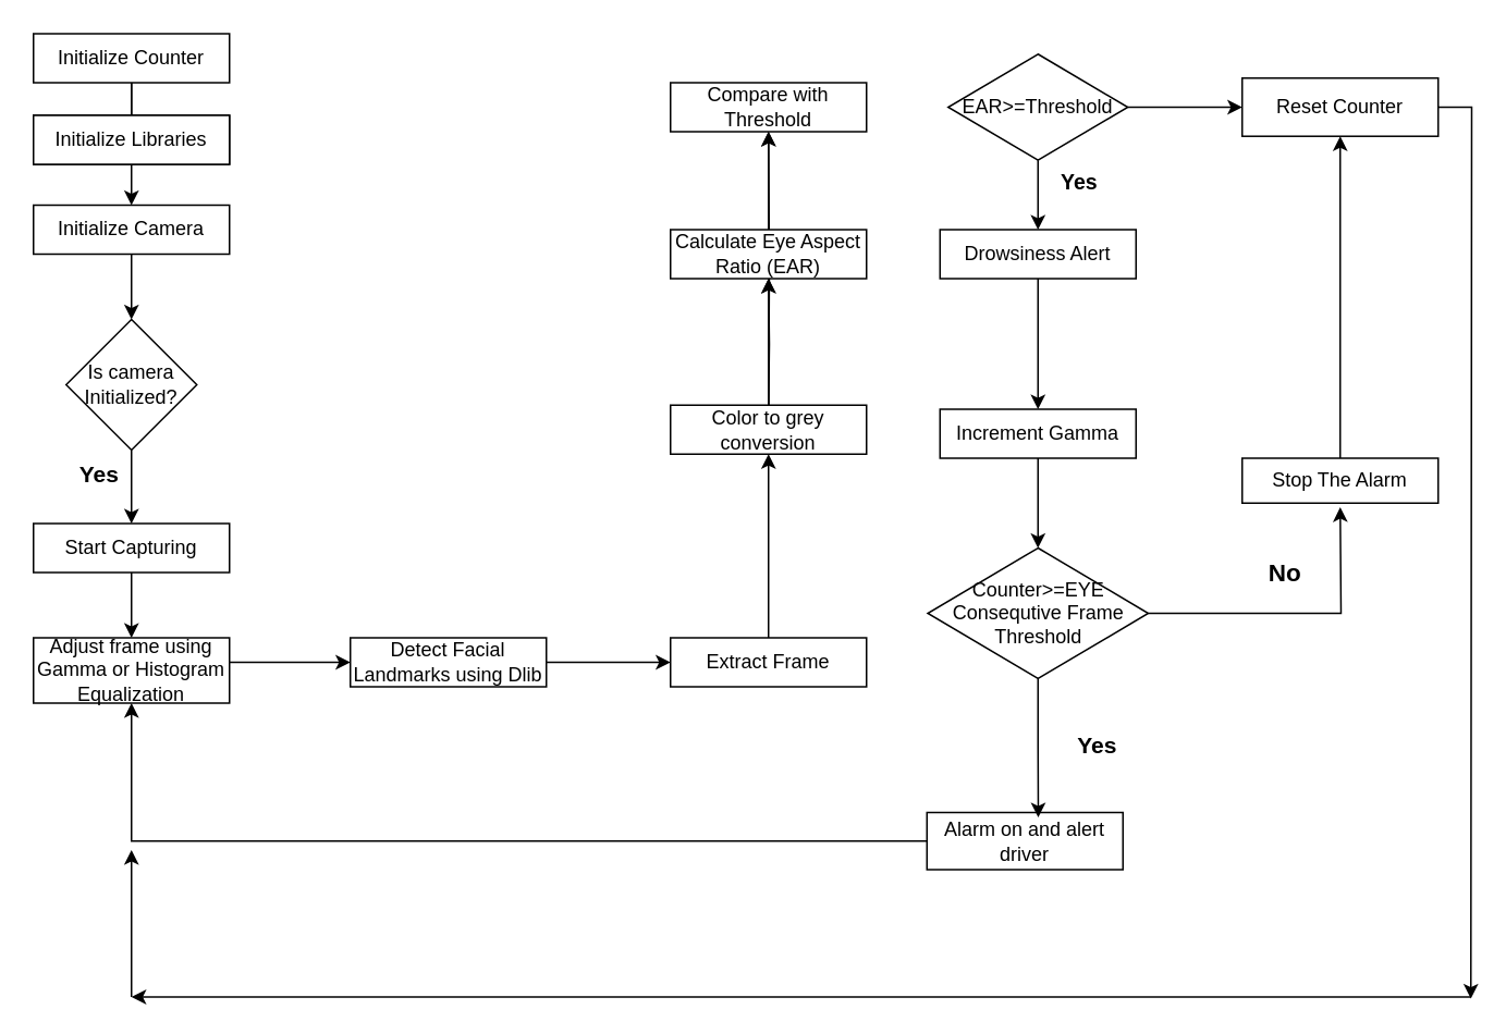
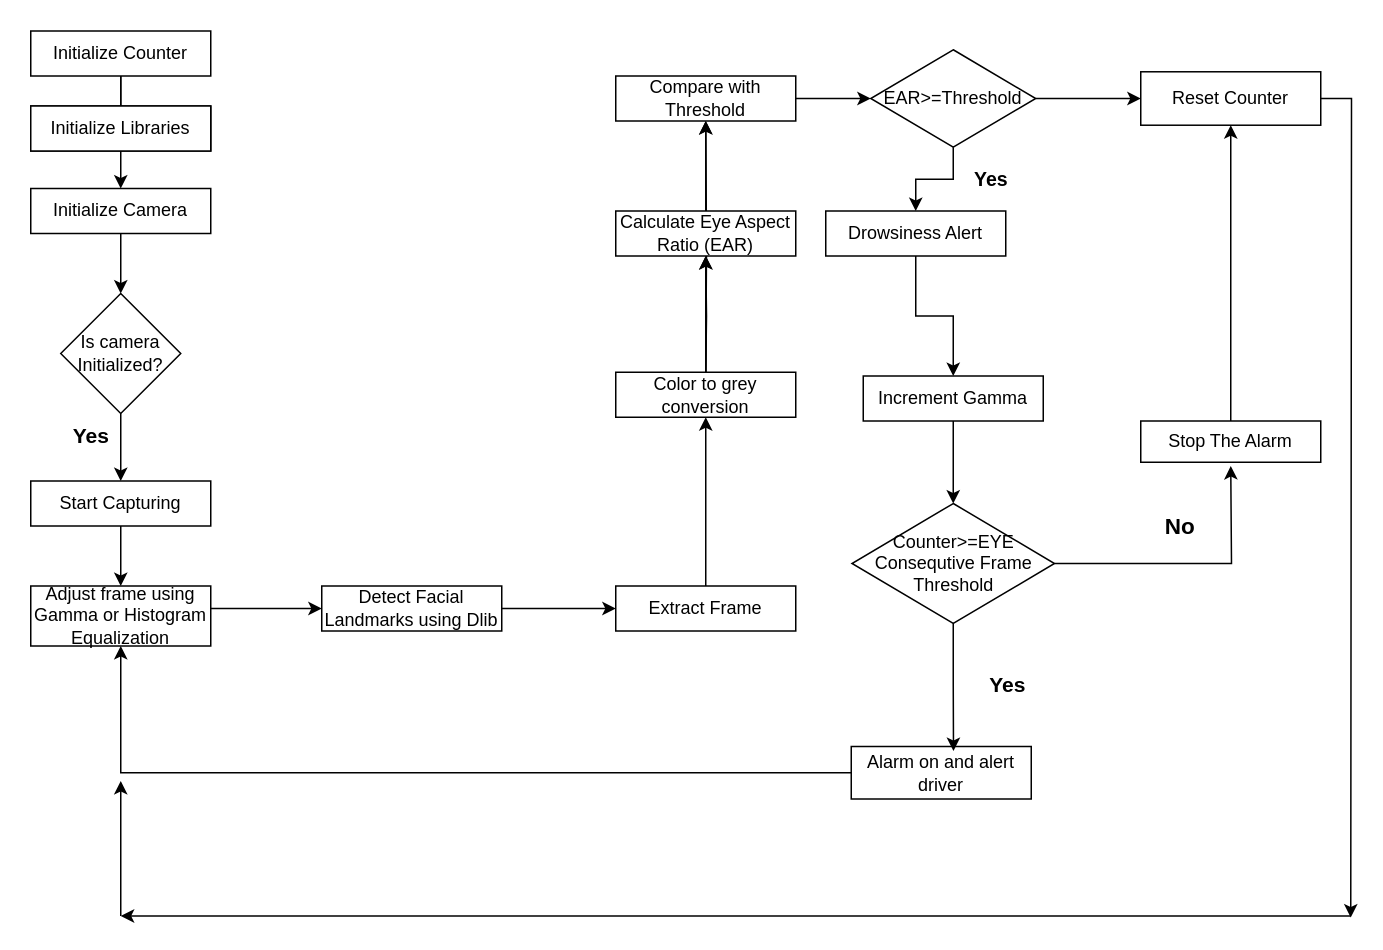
+ <mxCell id="19" value="" style="edgeStyle=orthogonalEdgeStyle;rounded=0;orthogonalLoop=1;jettySize=auto;html=1;" edge="1" parent="1" source="20" target="31"><mxGeometry relative="1" as="geometry" /></mxCell>
- <mxCell id="35" value="Drowsiness Alert" style="whiteSpace=wrap;html=1;rounded=0;" vertex="1" parent="1"><mxGeometry x="575" y="140" width="120" height="30" as="geometry" /></mxCell>
+ <mxCell id="35" value="Drowsiness Alert" style="whiteSpace=wrap;html=1;rounded=0;" vertex="1" parent="1"><mxGeometry x="550" y="140" width="120" height="30" as="geometry" /></mxCell>
